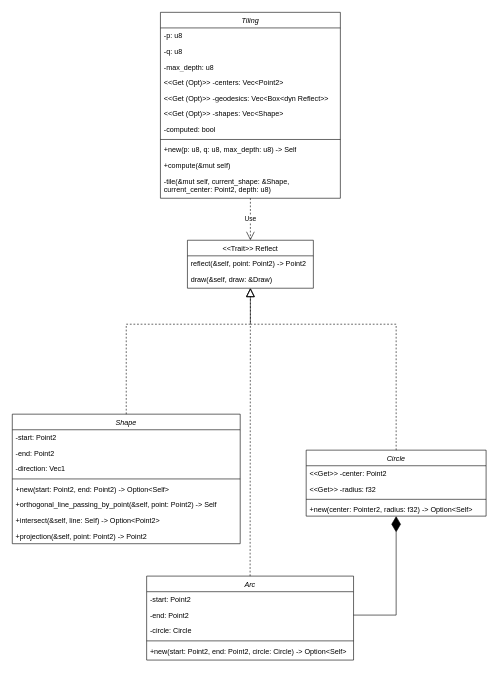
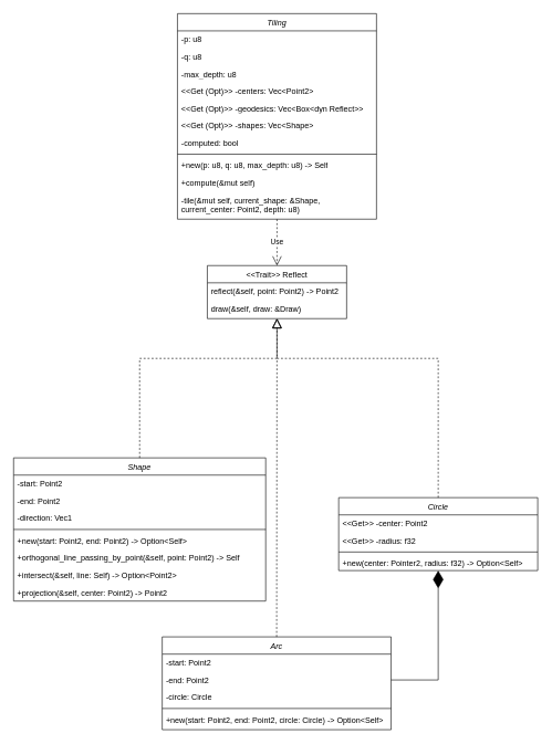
- <mxCell id="18" value="+projection(&amp;self, point: Point2) -&gt; Point2" style="text;align=left;verticalAlign=top;spacingLeft=4;spacingRight=4;overflow=hidden;rotatable=0;points=[[0,0.5],[1,0.5]];portConstraint=eastwest;" vertex="1" parent="10"><mxGeometry y="190" width="380" height="26" as="geometry" /></mxCell>
+ <mxCell id="18" value="+projection(&amp;self, center: Point2) -&gt; Point2" style="text;align=left;verticalAlign=top;spacingLeft=4;spacingRight=4;overflow=hidden;rotatable=0;points=[[0,0.5],[1,0.5]];portConstraint=eastwest;" vertex="1" parent="10"><mxGeometry y="190" width="380" height="26" as="geometry" /></mxCell>
